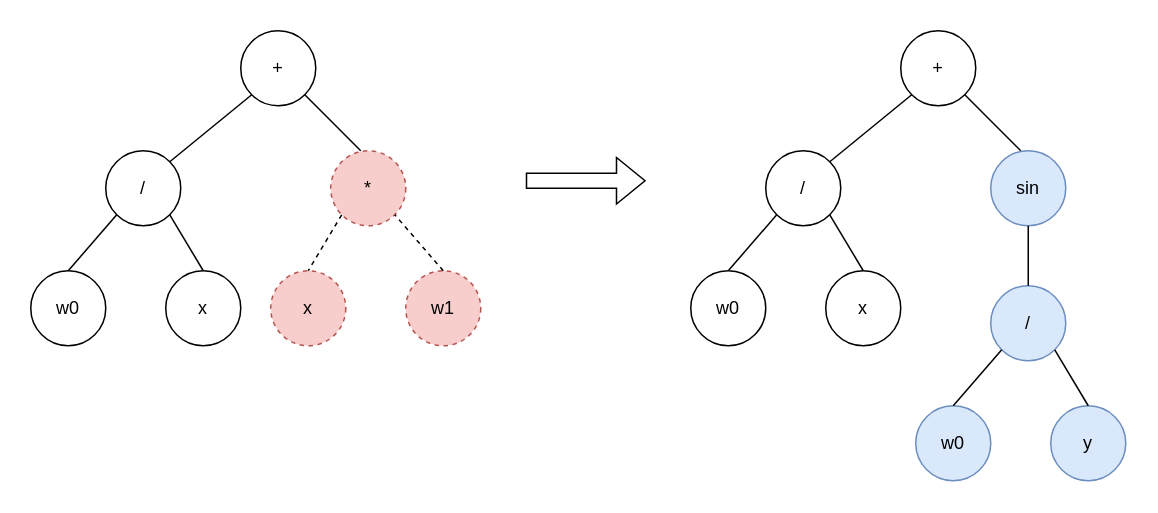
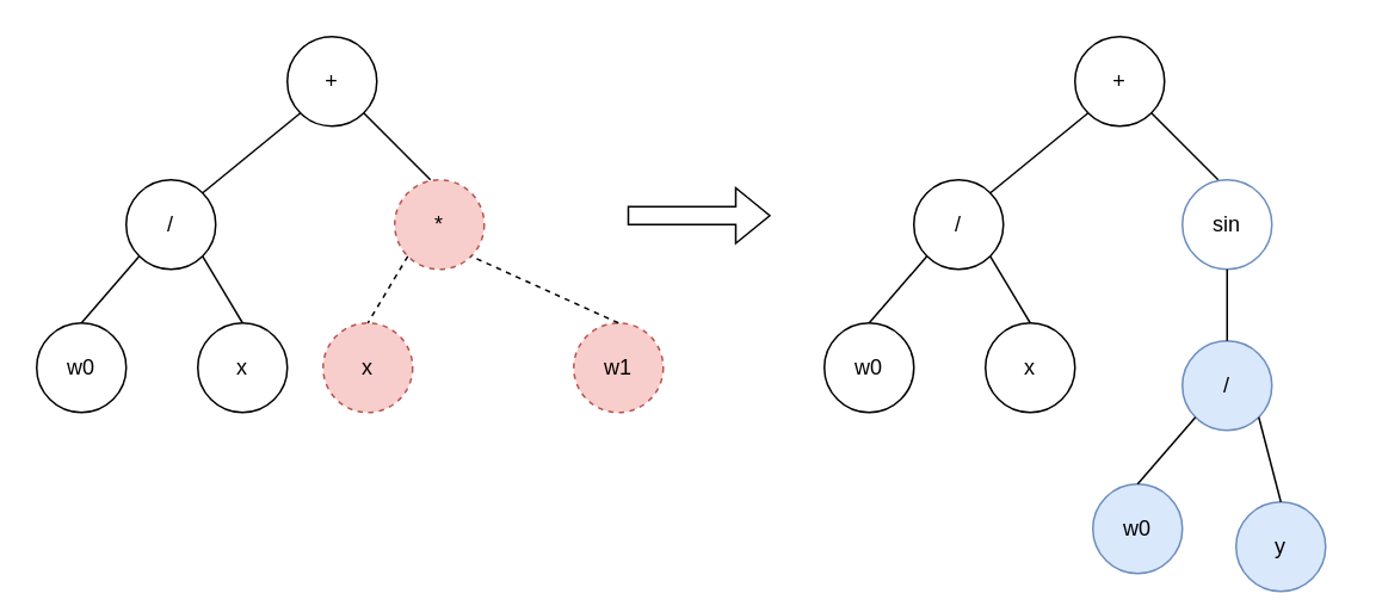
- <mxCell id="25" value="sin" style="ellipse;whiteSpace=wrap;html=1;fillColor=#dae8fc;strokeColor=#6c8ebf;" vertex="1" parent="1"><mxGeometry x="660" y="100" width="50" height="50" as="geometry" /></mxCell>
+ <mxCell id="25" value="sin" style="ellipse;whiteSpace=wrap;html=1;fillColor=#ffffff;strokeColor=#6c8ebf;" vertex="1" parent="1"><mxGeometry x="660" y="100" width="50" height="50" as="geometry" /></mxCell>
- <mxCell id="4" value="w1" style="ellipse;whiteSpace=wrap;html=1;fillColor=#f8cecc;strokeColor=#b85450;dashed=1;" vertex="1" parent="1"><mxGeometry x="270" y="180" width="50" height="50" as="geometry" /></mxCell>
+ <mxCell id="4" value="w1" style="ellipse;whiteSpace=wrap;html=1;fillColor=#f8cecc;strokeColor=#b85450;dashed=1;" vertex="1" parent="1"><mxGeometry x="320" y="180" width="50" height="50" as="geometry" /></mxCell>
- <mxCell id="28" value="y" style="ellipse;whiteSpace=wrap;html=1;fillColor=#dae8fc;strokeColor=#6c8ebf;" vertex="1" parent="1"><mxGeometry x="700" y="270" width="50" height="50" as="geometry" /></mxCell>
+ <mxCell id="28" value="y" style="ellipse;whiteSpace=wrap;html=1;fillColor=#dae8fc;strokeColor=#6c8ebf;" vertex="1" parent="1"><mxGeometry x="690" y="280" width="50" height="50" as="geometry" /></mxCell>
